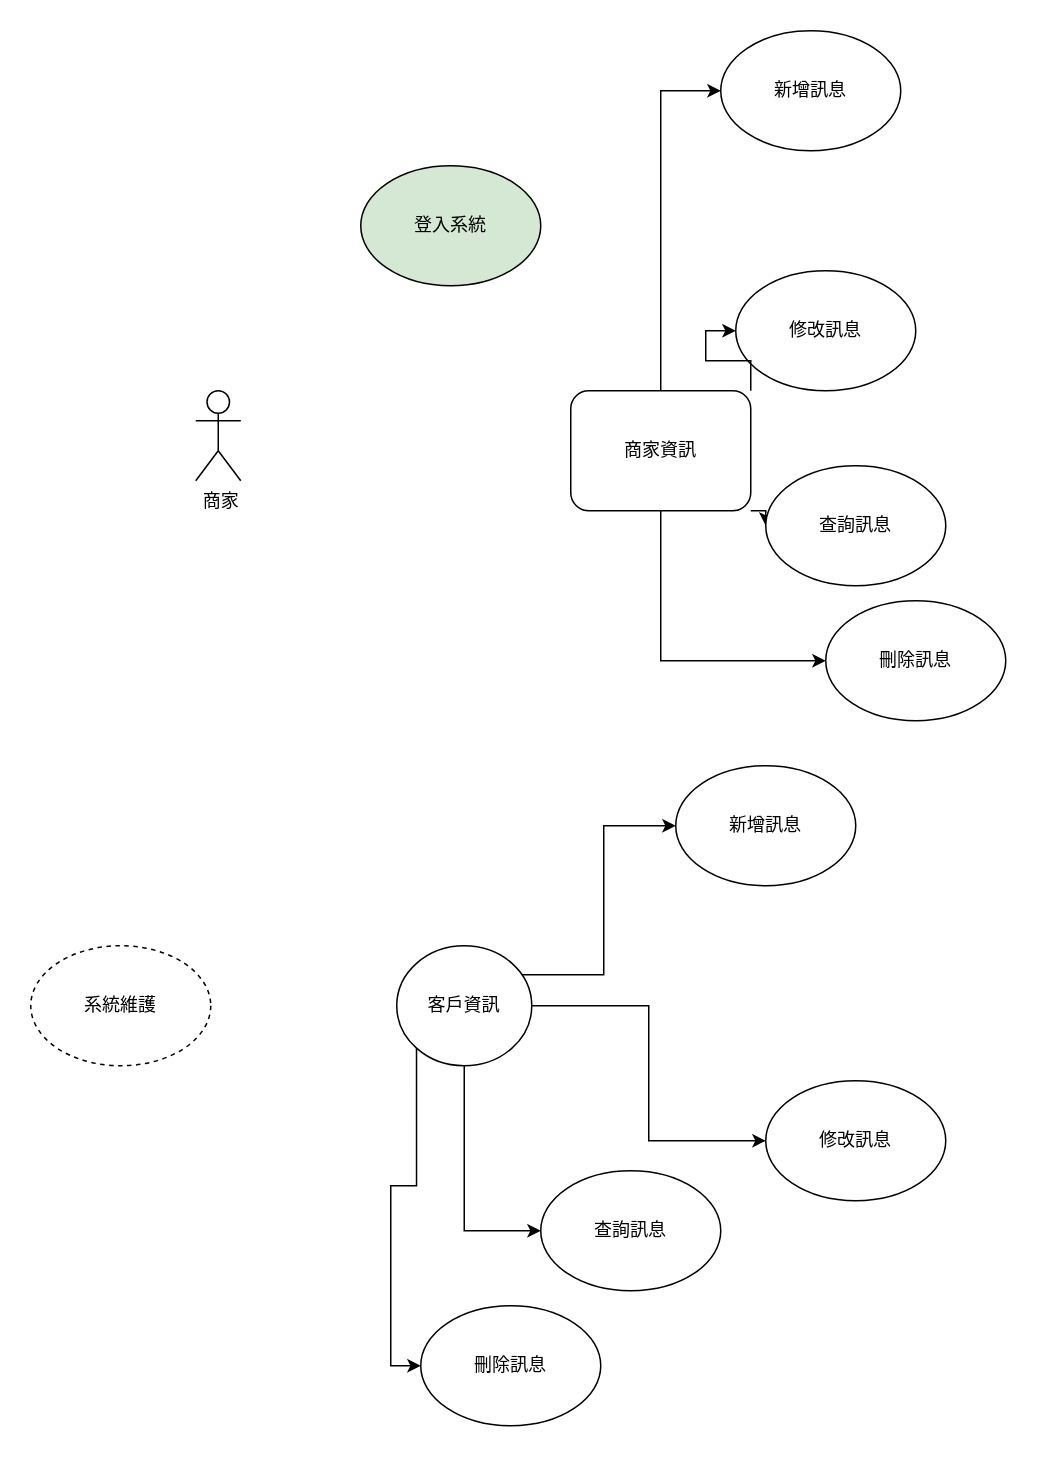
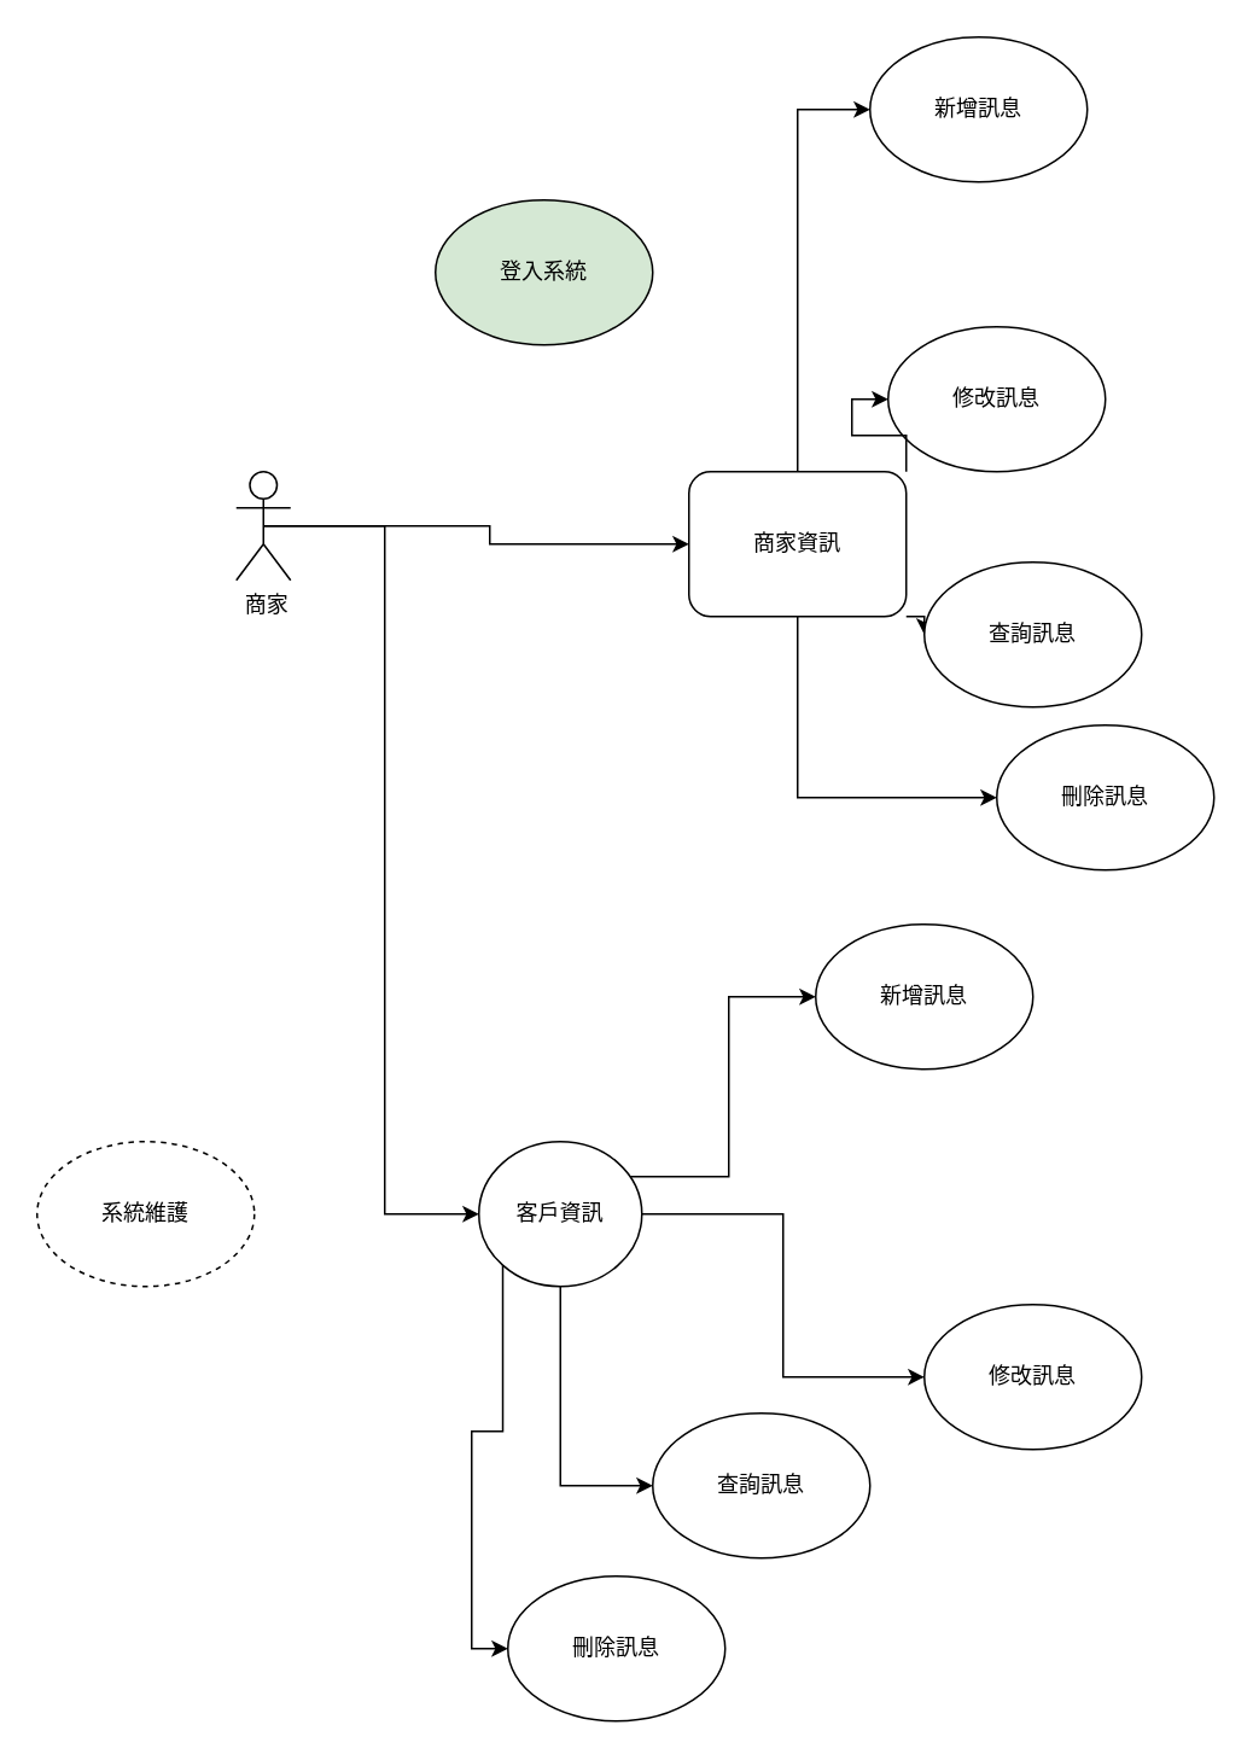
+ <mxCell id="3" style="edgeStyle=orthogonalEdgeStyle;rounded=0;orthogonalLoop=1;jettySize=auto;html=1;exitX=0.5;exitY=0.5;exitDx=0;exitDy=0;entryX=0;entryY=0.5;entryDx=0;entryDy=0;exitPerimeter=0;" edge="1" parent="1" source="2" target="11"><mxGeometry relative="1" as="geometry"><mxPoint x="190" y="300" as="sourcePoint" /></mxGeometry></mxCell>
+ <mxCell id="4" style="edgeStyle=orthogonalEdgeStyle;rounded=0;orthogonalLoop=1;jettySize=auto;html=1;exitX=0.5;exitY=0.5;exitDx=0;exitDy=0;entryX=0;entryY=0.5;entryDx=0;entryDy=0;exitPerimeter=0;" edge="1" parent="1" source="2" target="13"><mxGeometry relative="1" as="geometry"><mxPoint x="172.426" y="328.284" as="sourcePoint" /></mxGeometry></mxCell>
